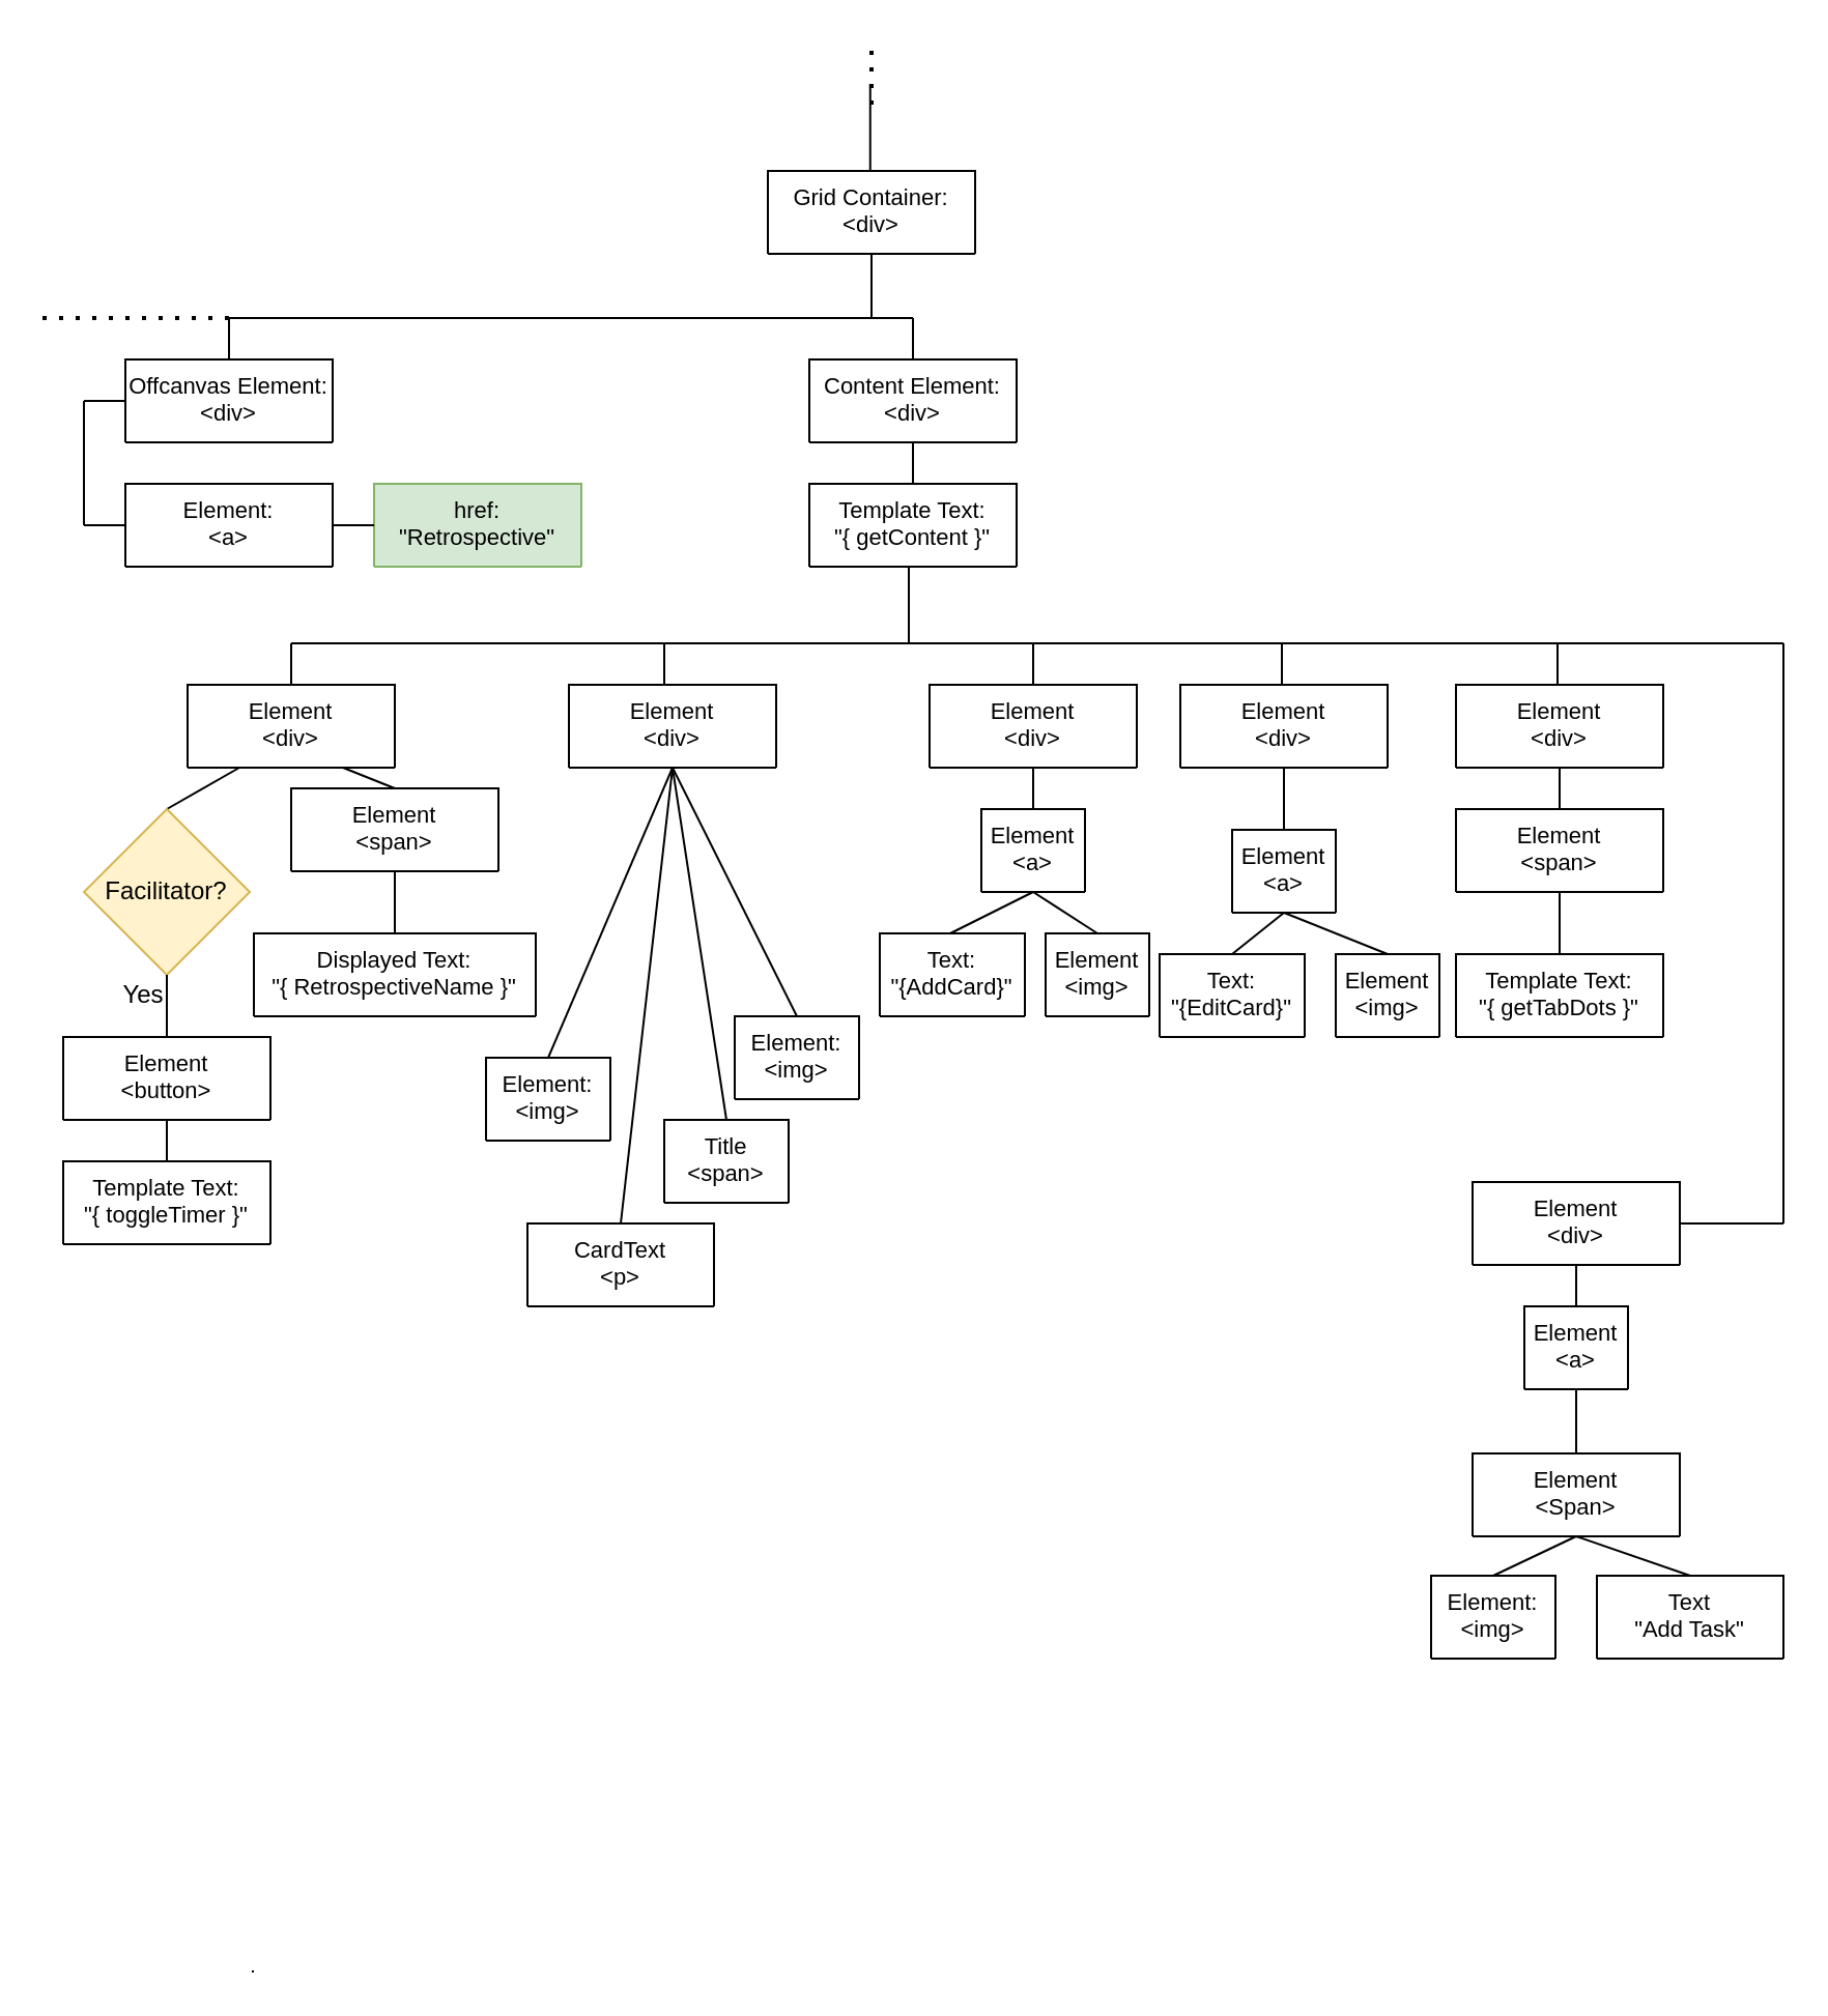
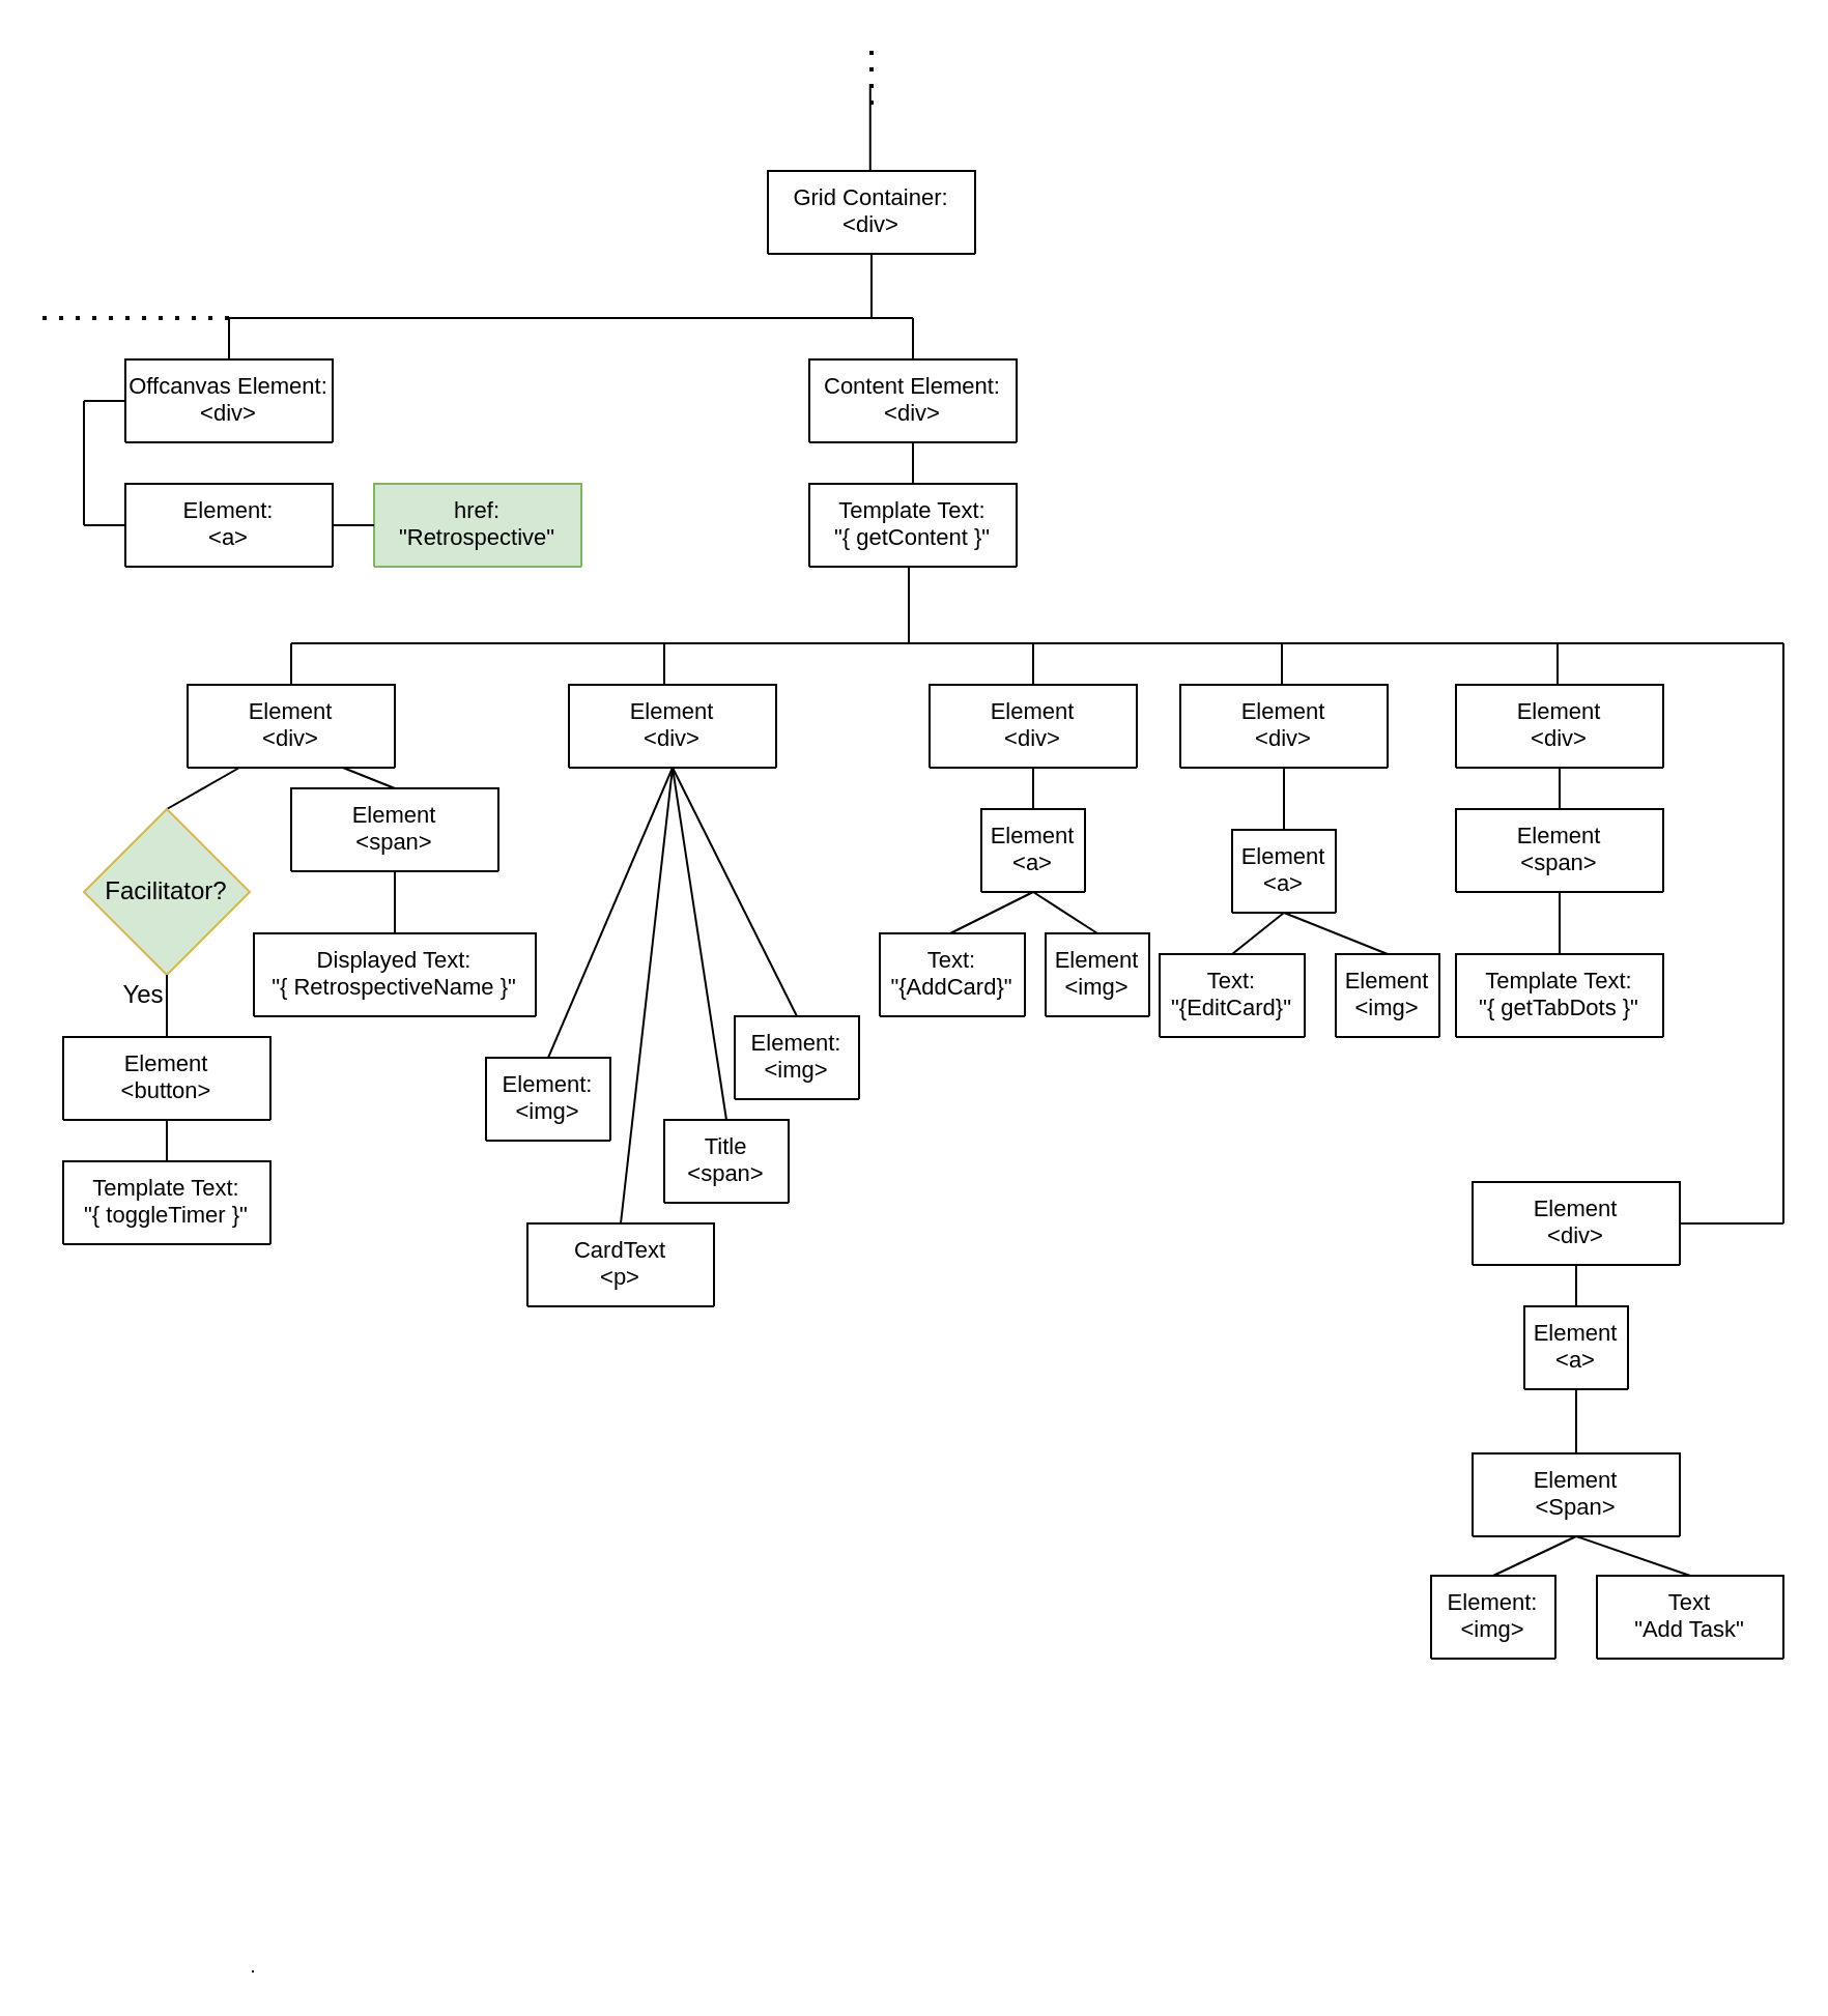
- <mxCell id="71" value="Facilitator?" style="rhombus;whiteSpace=wrap;html=1;fillColor=#fff2cc;strokeColor=#d6b656;" vertex="1" parent="1"><mxGeometry x="40" y="390" width="80" height="80" as="geometry" /></mxCell>
+ <mxCell id="71" value="Facilitator?" style="rhombus;whiteSpace=wrap;html=1;fillColor=#d5e8d4;strokeColor=#d6b656;" vertex="1" parent="1"><mxGeometry x="40" y="390" width="80" height="80" as="geometry" /></mxCell>
